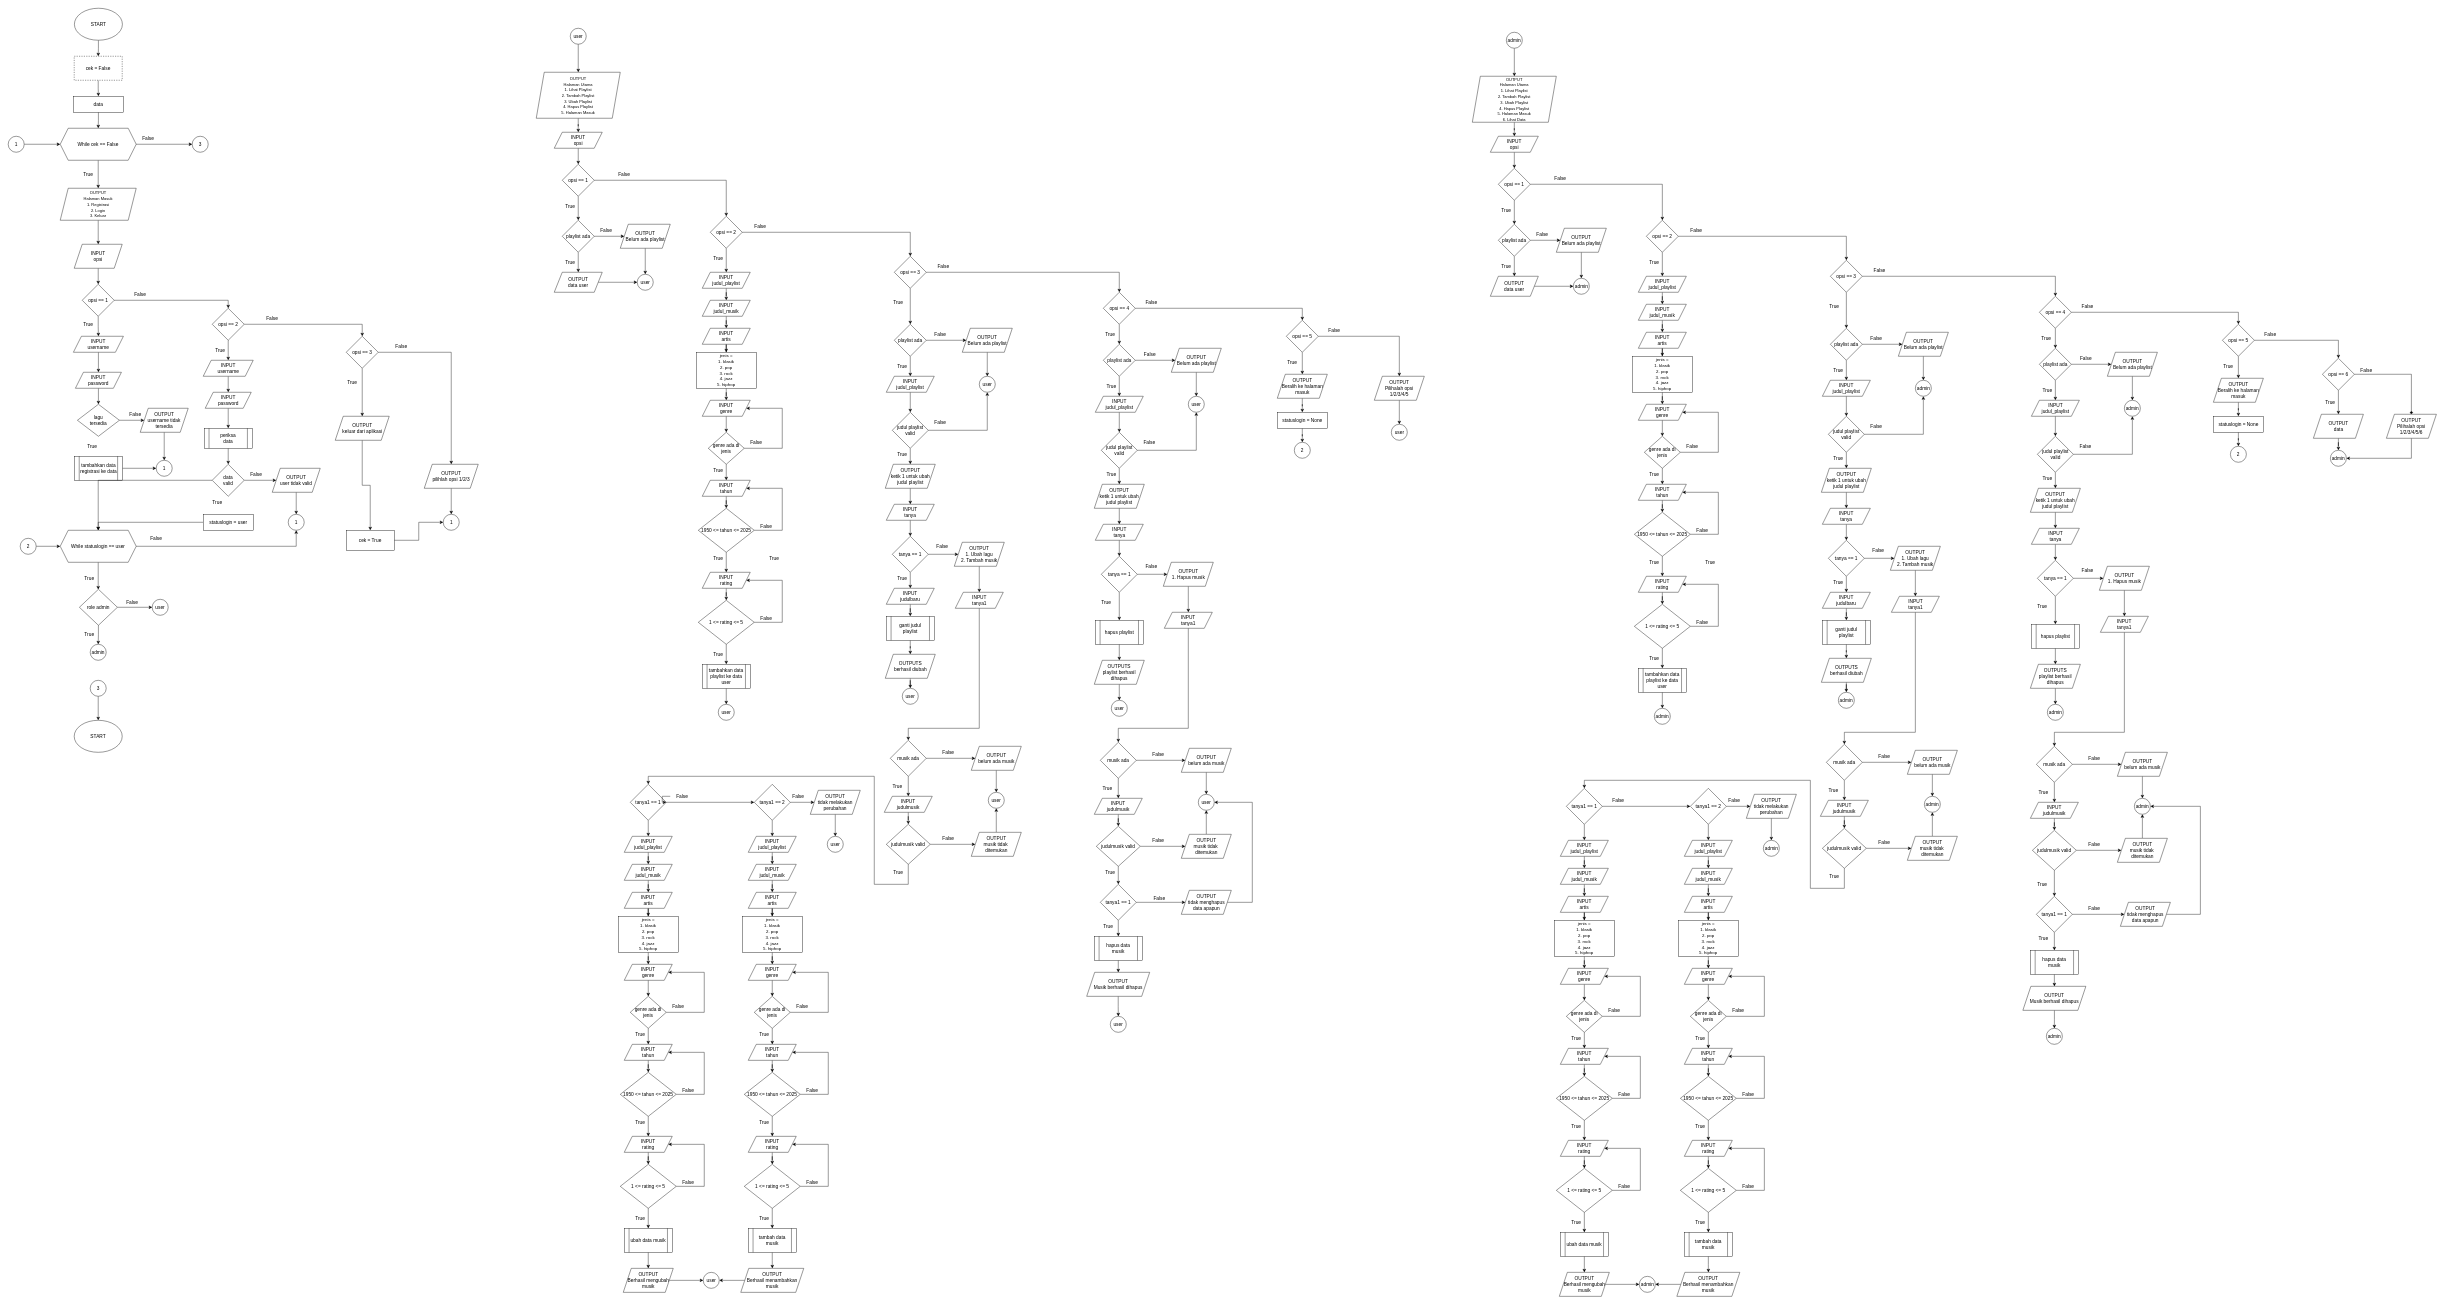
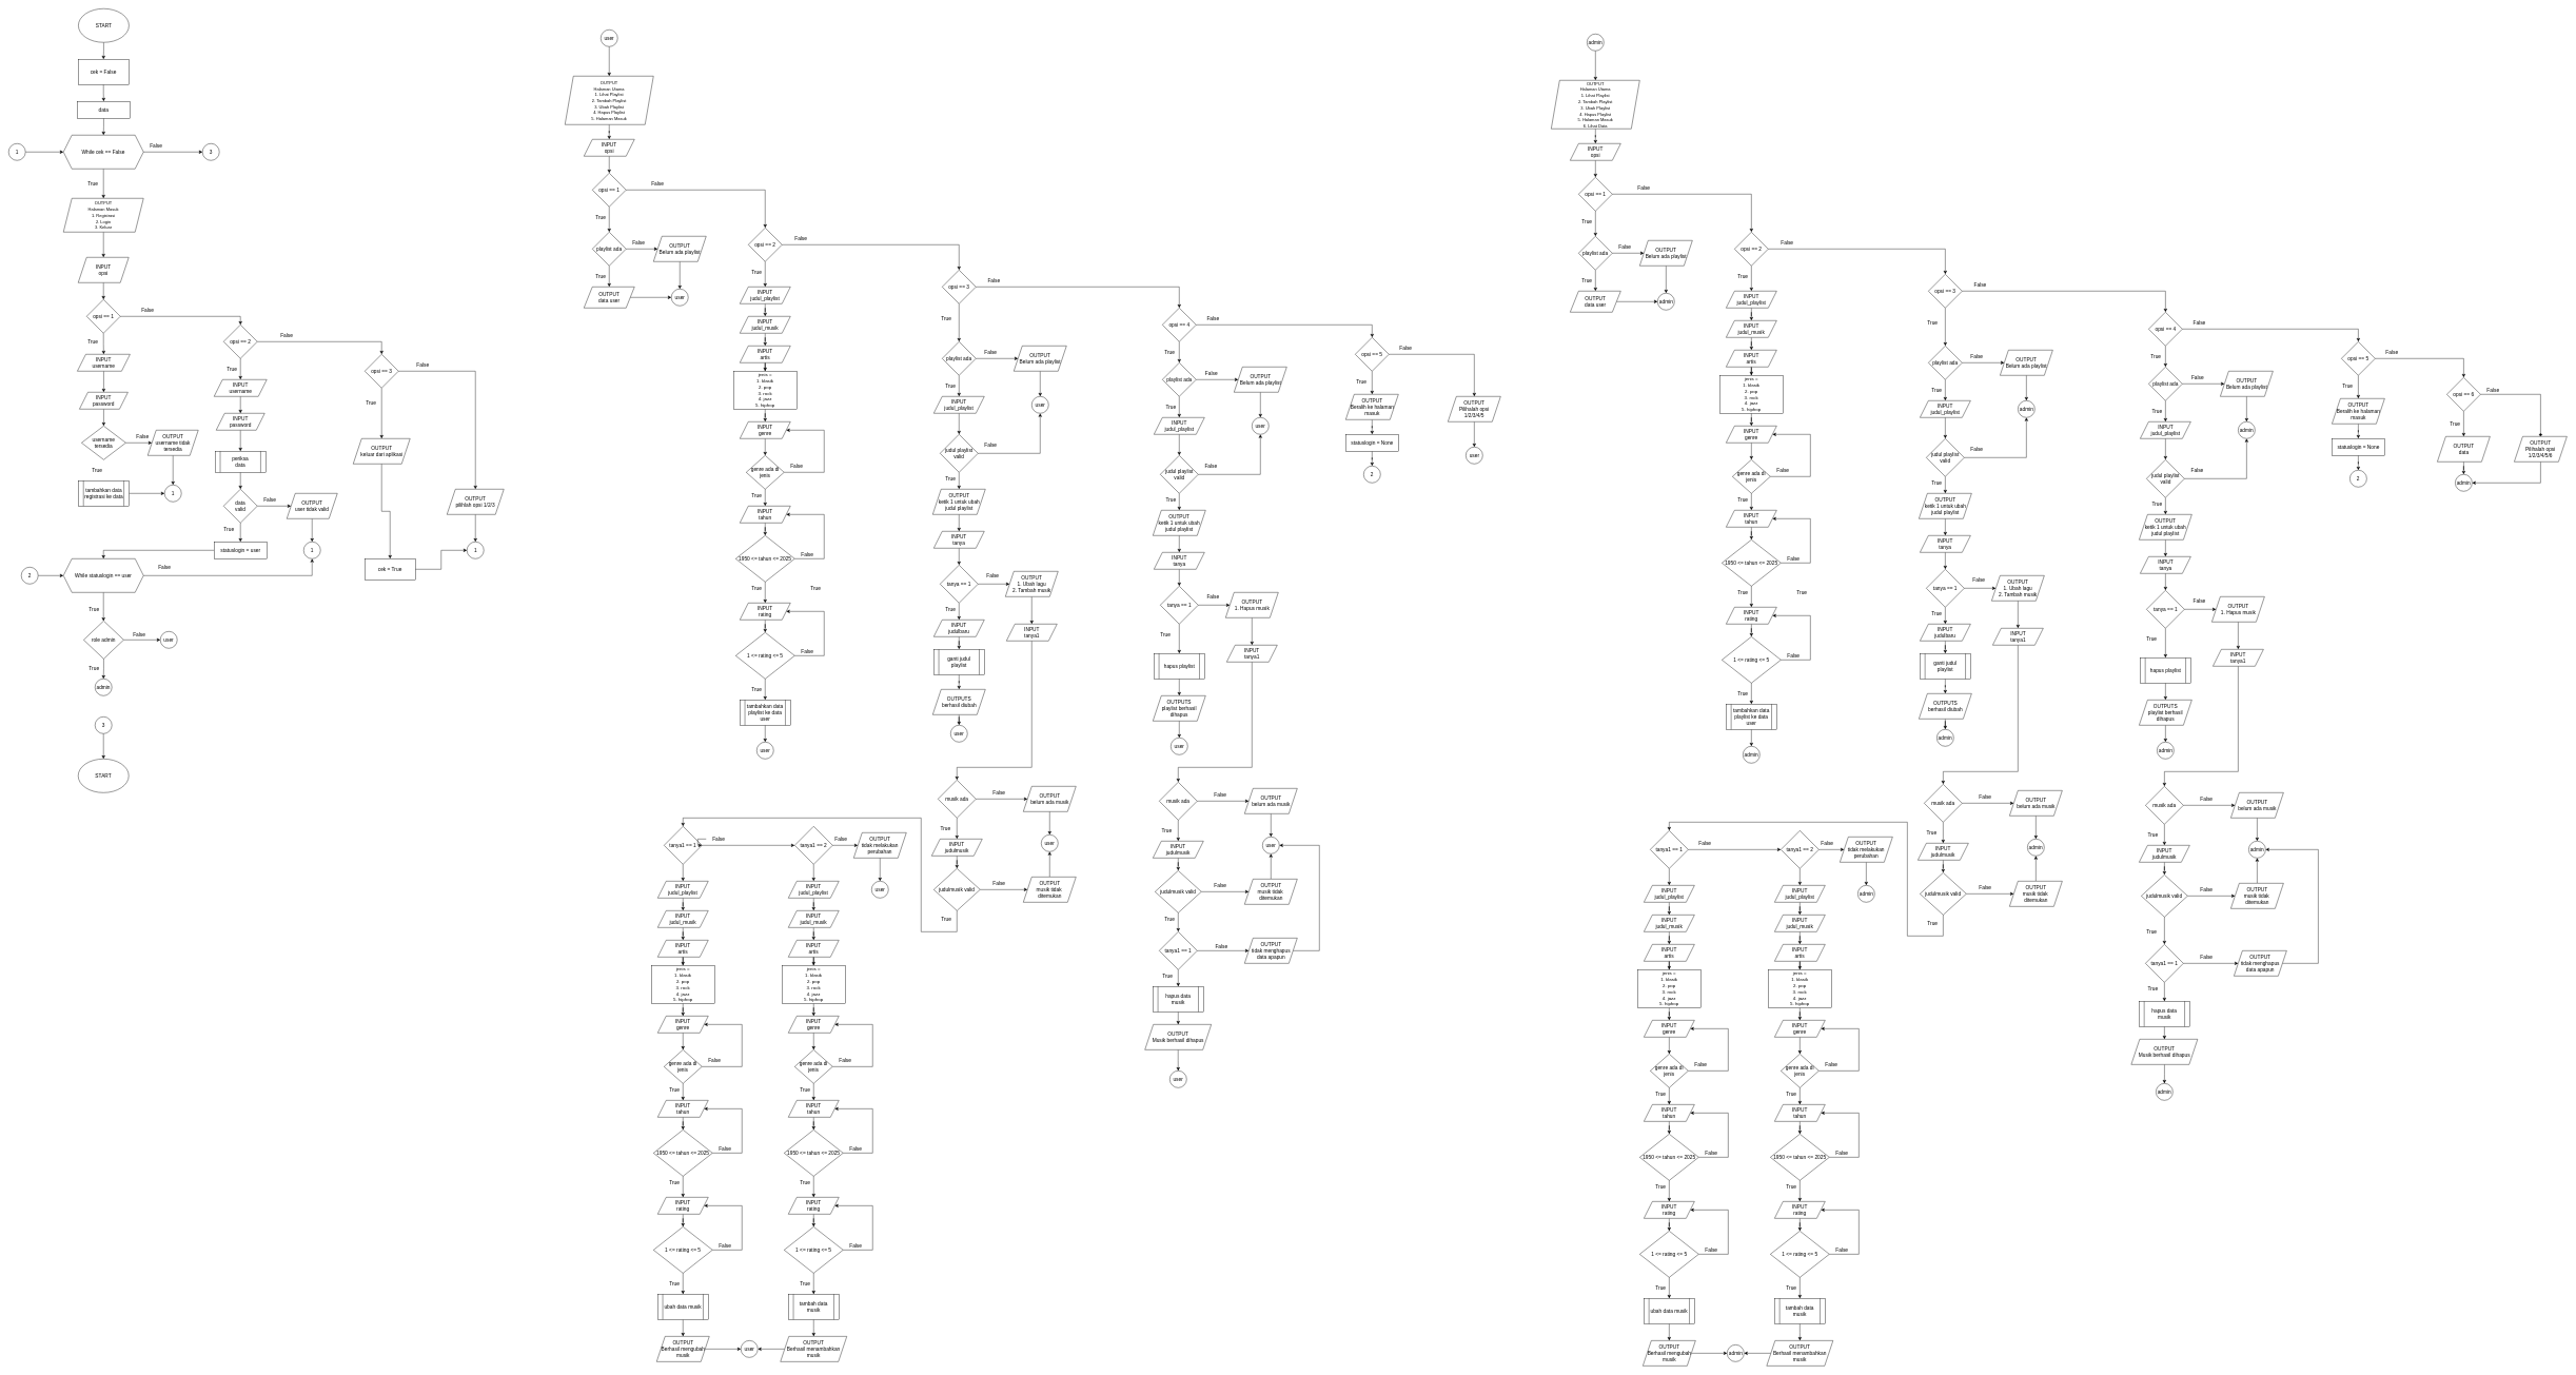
- <mxCell id="5" value="cek = False" style="rounded=0;whiteSpace=wrap;html=1;dashed=1;" vertex="1" parent="1"><mxGeometry x="185" y="140" width="120" height="60" as="geometry" /></mxCell>
+ <mxCell id="5" value="cek = False" style="rounded=0;whiteSpace=wrap;html=1;" vertex="1" parent="1"><mxGeometry x="185" y="140" width="120" height="60" as="geometry" /></mxCell>
- <mxCell id="27" value="lagu&lt;div&gt;tersedia&lt;/div&gt;" style="rhombus;whiteSpace=wrap;html=1;" vertex="1" parent="1"><mxGeometry x="193" y="1010" width="105" height="80" as="geometry" /></mxCell>
+ <mxCell id="27" value="username&lt;div&gt;tersedia&lt;/div&gt;" style="rhombus;whiteSpace=wrap;html=1;" vertex="1" parent="1"><mxGeometry x="193" y="1010" width="105" height="80" as="geometry" /></mxCell>
- <mxCell id="47" value="" style="edgeStyle=orthogonalEdgeStyle;rounded=0;orthogonalLoop=1;jettySize=auto;html=1;" edge="1" parent="1" source="48" target="58"><mxGeometry relative="1" as="geometry" /></mxCell>
+ <mxCell id="47" value="" style="edgeStyle=orthogonalEdgeStyle;rounded=0;orthogonalLoop=1;jettySize=auto;html=1;" edge="1" parent="1" source="48" target="55"><mxGeometry relative="1" as="geometry" /></mxCell>
